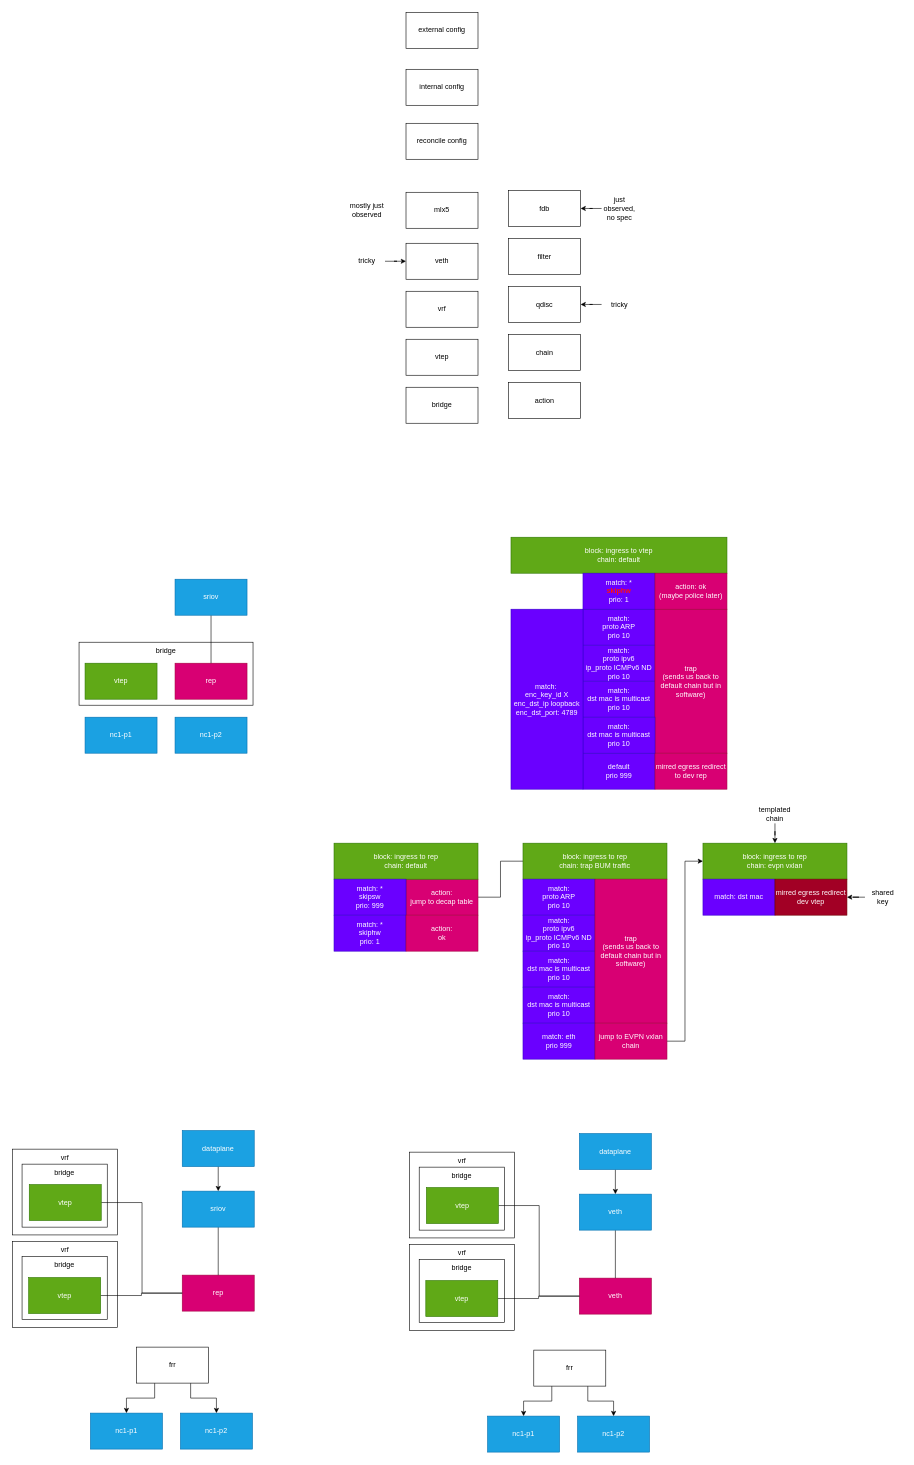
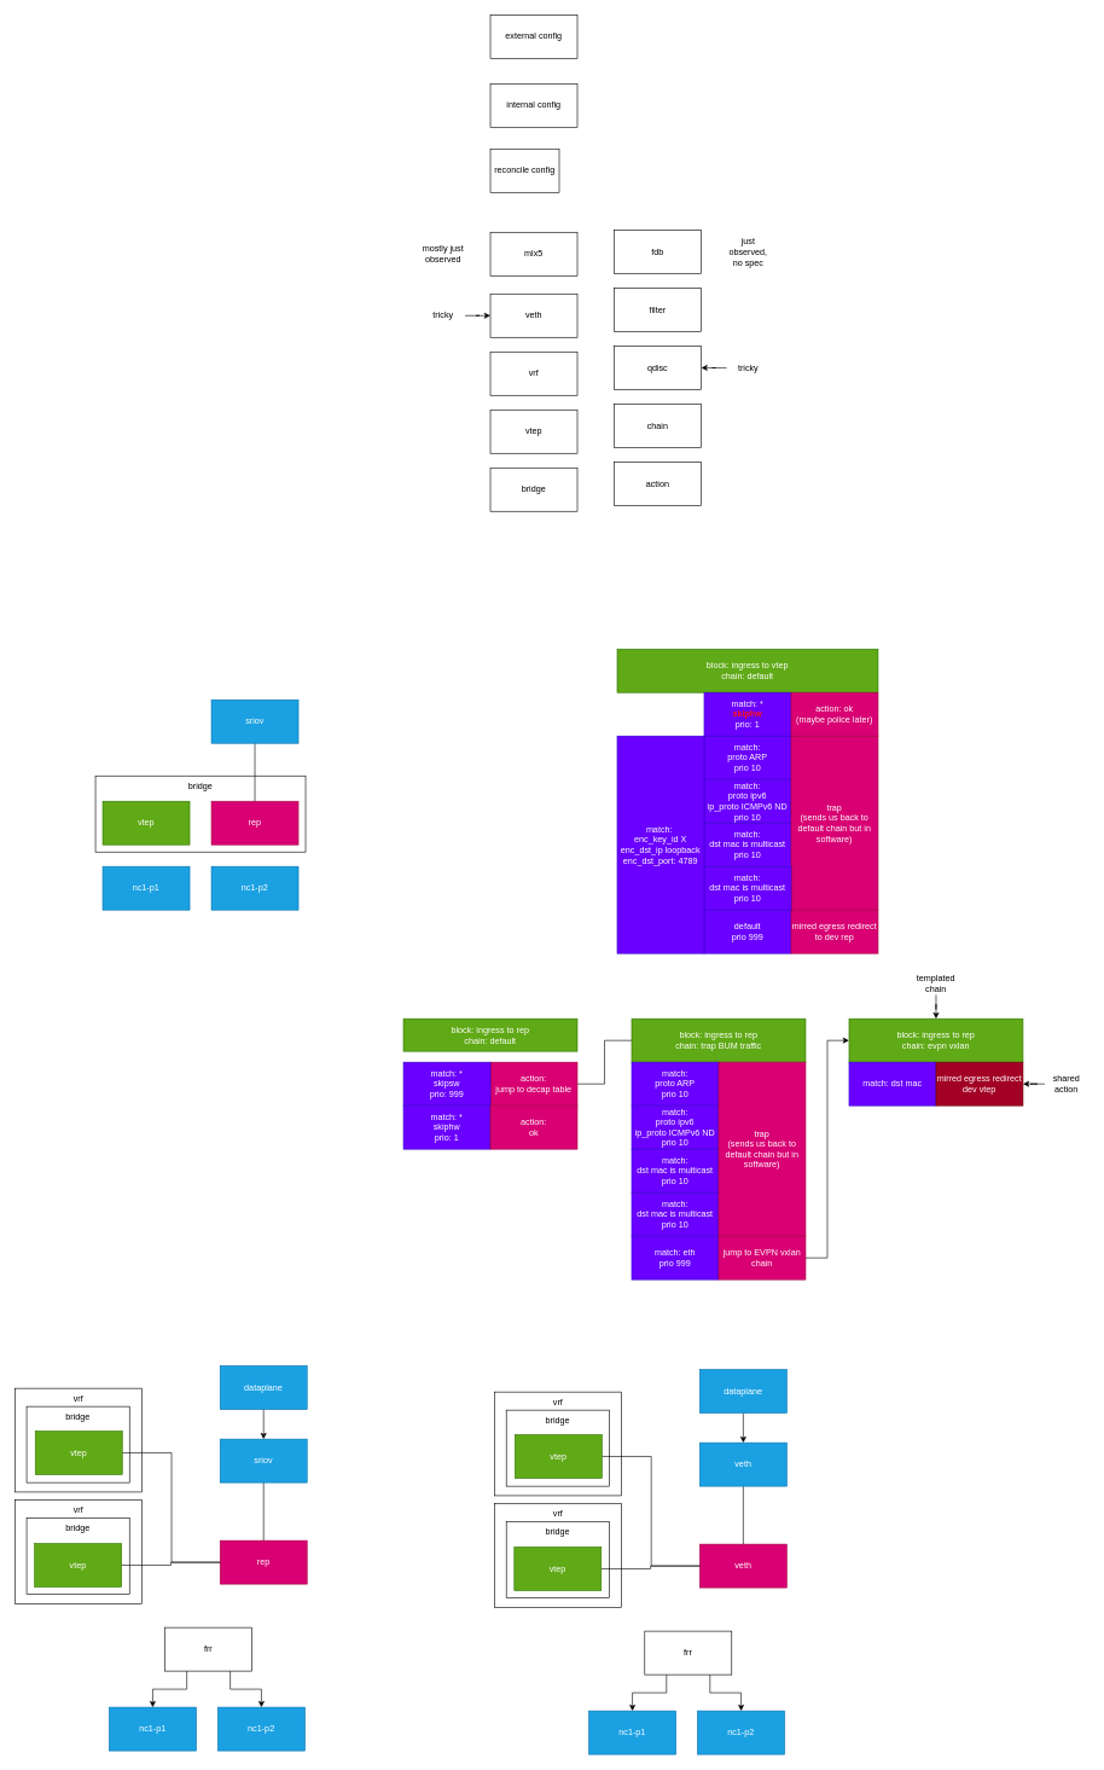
- <mxCell id="15" value="reconcile config" style="rounded=0;whiteSpace=wrap;html=1;" parent="1" vertex="1"><mxGeometry x="676" y="205" width="120" height="60" as="geometry" /></mxCell>
+ <mxCell id="15" value="reconcile config" style="rounded=0;whiteSpace=wrap;html=1;" parent="1" vertex="1"><mxGeometry x="676" y="205" width="95" height="60" as="geometry" /></mxCell>
- <mxCell id="17" style="edgeStyle=orthogonalEdgeStyle;rounded=0;orthogonalLoop=1;jettySize=auto;html=1;entryX=1;entryY=0.5;entryDx=0;entryDy=0;" parent="1" source="18" target="16" edge="1"><mxGeometry relative="1" as="geometry" /></mxCell>
- <mxCell id="33" value="&lt;div&gt;block: ingress to rep&lt;/div&gt;chain: default" style="rounded=0;whiteSpace=wrap;html=1;fillColor=#60a917;fontColor=#ffffff;strokeColor=#2D7600;" parent="1" vertex="1"><mxGeometry x="556" y="1405" width="240" height="60" as="geometry" /></mxCell>
+ <mxCell id="33" value="&lt;div&gt;block: ingress to rep&lt;/div&gt;chain: default" style="rounded=0;whiteSpace=wrap;html=1;fillColor=#60a917;fontColor=#ffffff;strokeColor=#2D7600;" parent="1" vertex="1"><mxGeometry x="556" y="1405" width="240" height="45" as="geometry" /></mxCell>
- <mxCell id="54" value="shared key" style="text;html=1;align=center;verticalAlign=middle;whiteSpace=wrap;rounded=0;" parent="1" vertex="1"><mxGeometry x="1441" y="1480" width="60" height="30" as="geometry" /></mxCell>
+ <mxCell id="54" value="shared action" style="text;html=1;align=center;verticalAlign=middle;whiteSpace=wrap;rounded=0;" parent="1" vertex="1"><mxGeometry x="1441" y="1480" width="60" height="30" as="geometry" /></mxCell>
